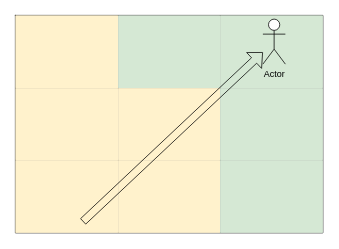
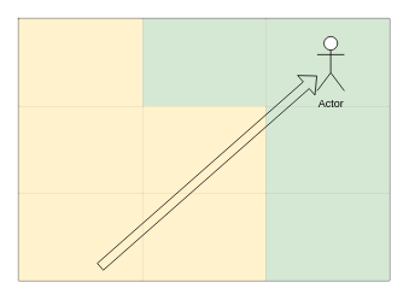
- <mxCell id="15" value="Actor" style="shape=umlActor;verticalLabelPosition=bottom;verticalAlign=top;html=1;outlineConnect=0;" vertex="1" parent="1"><mxGeometry x="350" y="25" width="30" height="60" as="geometry" /></mxCell>
+ <mxCell id="15" value="Actor" style="shape=umlActor;verticalLabelPosition=bottom;verticalAlign=top;html=1;outlineConnect=0;" vertex="1" parent="1"><mxGeometry x="350" y="40" width="30" height="60" as="geometry" /></mxCell>
